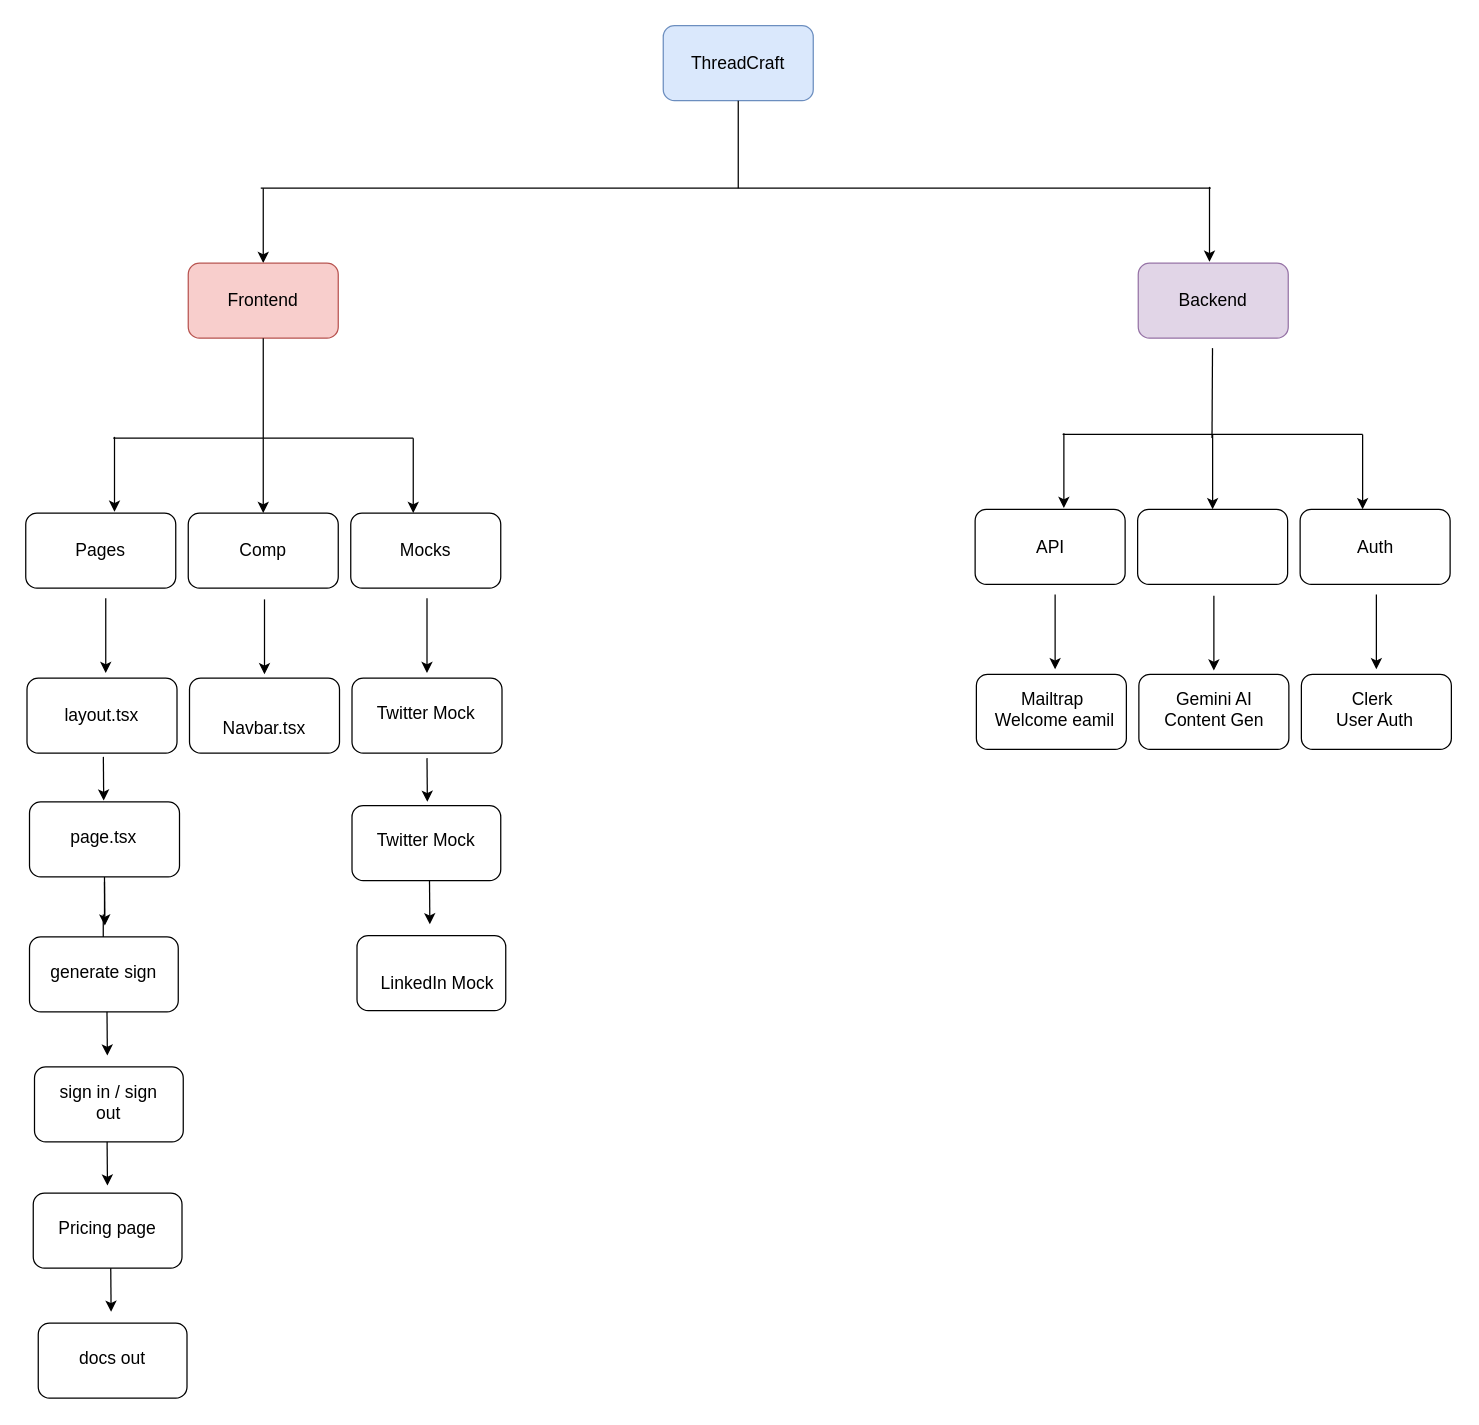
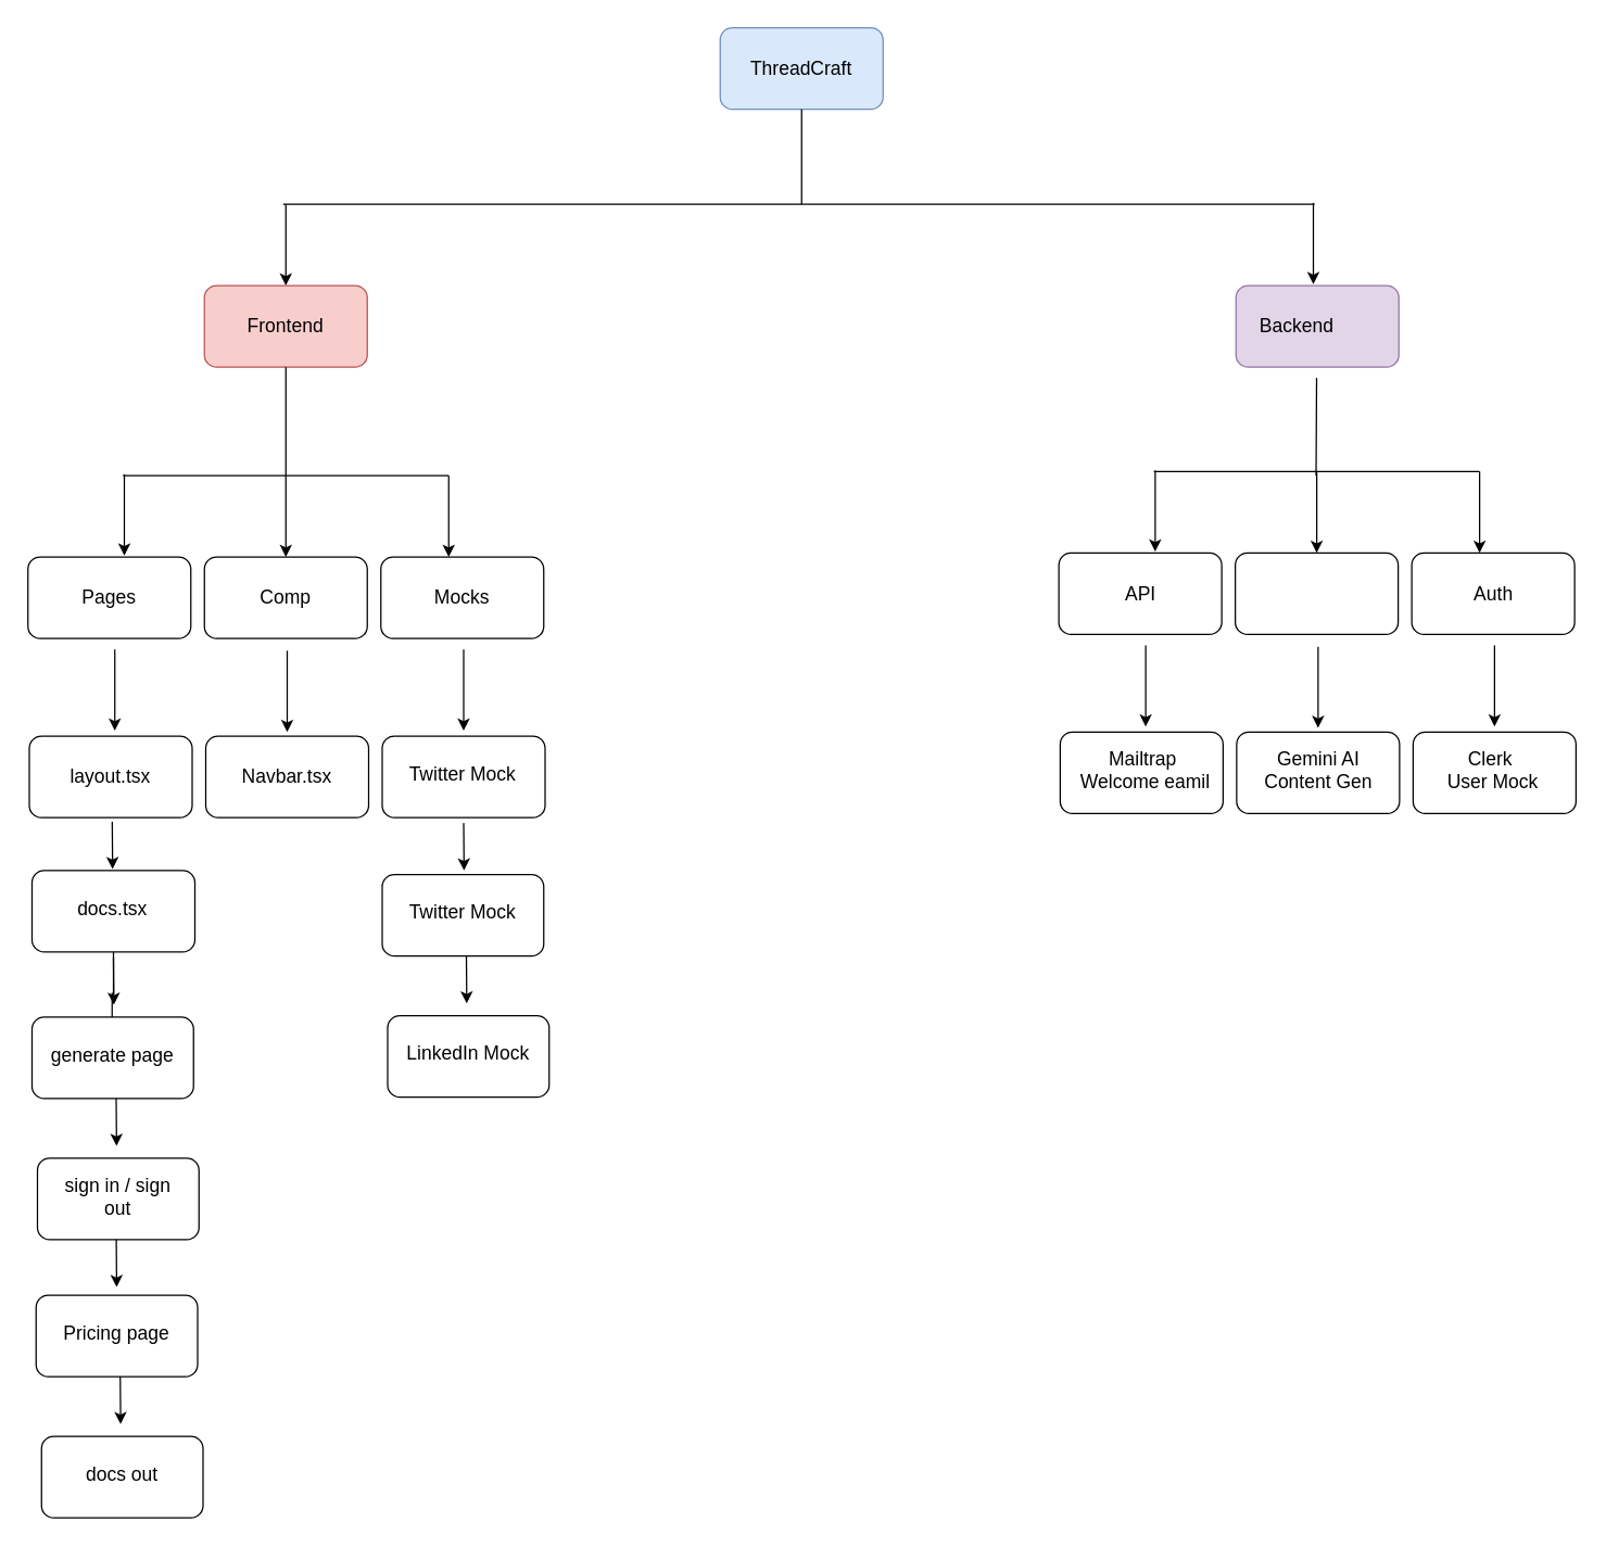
- <mxCell id="11" value="&lt;font style=&quot;font-size: 14px;&quot;&gt;Backend&lt;/font&gt;" style="text;html=1;align=center;verticalAlign=middle;whiteSpace=wrap;rounded=0;" vertex="1" parent="1"><mxGeometry x="930" y="225" width="80" height="30" as="geometry" /></mxCell>
+ <mxCell id="11" value="&lt;font style=&quot;font-size: 14px;&quot;&gt;Backend&lt;/font&gt;" style="text;html=1;align=center;verticalAlign=middle;whiteSpace=wrap;rounded=0;" vertex="1" parent="1"><mxGeometry x="915" y="225" width="80" height="30" as="geometry" /></mxCell>
- <mxCell id="71" value="&lt;font style=&quot;font-size: 14px;&quot;&gt;Clerk&amp;nbsp;&lt;br&gt;User Auth&lt;/font&gt;" style="text;html=1;align=center;verticalAlign=middle;whiteSpace=wrap;rounded=0;" vertex="1" parent="1"><mxGeometry x="1050" y="552" width="99" height="30" as="geometry" /></mxCell>
+ <mxCell id="71" value="&lt;font style=&quot;font-size: 14px;&quot;&gt;Clerk&amp;nbsp;&lt;br&gt;User Mock&lt;/font&gt;" style="text;html=1;align=center;verticalAlign=middle;whiteSpace=wrap;rounded=0;" vertex="1" parent="1"><mxGeometry x="1050" y="552" width="99" height="30" as="geometry" /></mxCell>
- <mxCell id="29" value="&lt;font style=&quot;font-size: 14px;&quot;&gt;Navbar.tsx&lt;/font&gt;" style="text;html=1;align=center;verticalAlign=middle;whiteSpace=wrap;rounded=0;" vertex="1" parent="1"><mxGeometry x="171" y="567" width="80" height="30" as="geometry" /></mxCell>
+ <mxCell id="29" value="&lt;font style=&quot;font-size: 14px;&quot;&gt;Navbar.tsx&lt;/font&gt;" style="text;html=1;align=center;verticalAlign=middle;whiteSpace=wrap;rounded=0;" vertex="1" parent="1"><mxGeometry x="171" y="557" width="80" height="30" as="geometry" /></mxCell>
- <mxCell id="40" value="&lt;font style=&quot;font-size: 14px;&quot;&gt;page.tsx&lt;/font&gt;" style="text;html=1;align=center;verticalAlign=middle;whiteSpace=wrap;rounded=0;" vertex="1" parent="1"><mxGeometry x="32.5" y="654" width="99" height="30" as="geometry" /></mxCell>
+ <mxCell id="40" value="&lt;font style=&quot;font-size: 14px;&quot;&gt;docs.tsx&lt;/font&gt;" style="text;html=1;align=center;verticalAlign=middle;whiteSpace=wrap;rounded=0;" vertex="1" parent="1"><mxGeometry x="32.5" y="654" width="99" height="30" as="geometry" /></mxCell>
- <mxCell id="42" value="&lt;font style=&quot;font-size: 14px;&quot;&gt;generate sign&lt;/font&gt;" style="text;html=1;align=center;verticalAlign=middle;whiteSpace=wrap;rounded=0;" vertex="1" parent="1"><mxGeometry x="32.5" y="762" width="99" height="30" as="geometry" /></mxCell>
+ <mxCell id="42" value="&lt;font style=&quot;font-size: 14px;&quot;&gt;generate page&lt;/font&gt;" style="text;html=1;align=center;verticalAlign=middle;whiteSpace=wrap;rounded=0;" vertex="1" parent="1"><mxGeometry x="32.5" y="762" width="99" height="30" as="geometry" /></mxCell>
- <mxCell id="36" value="&lt;font style=&quot;font-size: 14px;&quot;&gt;LinkedIn Mock&lt;/font&gt;" style="text;html=1;align=center;verticalAlign=middle;whiteSpace=wrap;rounded=0;" vertex="1" parent="1"><mxGeometry x="299.5" y="771" width="99" height="30" as="geometry" /></mxCell>
+ <mxCell id="36" value="&lt;font style=&quot;font-size: 14px;&quot;&gt;LinkedIn Mock&lt;/font&gt;" style="text;html=1;align=center;verticalAlign=middle;whiteSpace=wrap;rounded=0;" vertex="1" parent="1"><mxGeometry x="294.5" y="761" width="99" height="30" as="geometry" /></mxCell>
